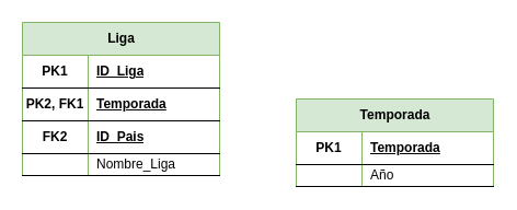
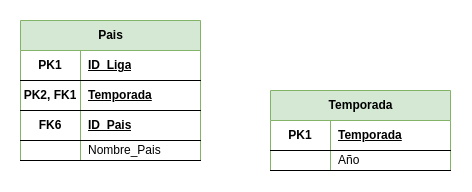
- <mxCell id="2" value="Liga" style="shape=table;startSize=30;container=1;collapsible=1;childLayout=tableLayout;fixedRows=1;rowLines=0;fontStyle=1;align=center;resizeLast=1;html=1;fillColor=#d5e8d4;strokeColor=#82b366;" vertex="1" parent="1"><mxGeometry x="20" y="20" width="180" height="140" as="geometry" /></mxCell>
+ <mxCell id="2" value="Pais" style="shape=table;startSize=30;container=1;collapsible=1;childLayout=tableLayout;fixedRows=1;rowLines=0;fontStyle=1;align=center;resizeLast=1;html=1;fillColor=#d5e8d4;strokeColor=#82b366;" vertex="1" parent="1"><mxGeometry x="20" y="20" width="180" height="140" as="geometry" /></mxCell>
- <mxCell id="10" value="FK2" style="shape=partialRectangle;connectable=0;fillColor=none;top=0;left=0;bottom=0;right=0;fontStyle=1;overflow=hidden;whiteSpace=wrap;html=1;" vertex="1" parent="9"><mxGeometry width="60" height="30" as="geometry"><mxRectangle width="60" height="30" as="alternateBounds" /></mxGeometry></mxCell>
+ <mxCell id="10" value="FK6" style="shape=partialRectangle;connectable=0;fillColor=none;top=0;left=0;bottom=0;right=0;fontStyle=1;overflow=hidden;whiteSpace=wrap;html=1;" vertex="1" parent="9"><mxGeometry width="60" height="30" as="geometry"><mxRectangle width="60" height="30" as="alternateBounds" /></mxGeometry></mxCell>
- <mxCell id="14" value="Nombre_Liga" style="shape=partialRectangle;connectable=0;fillColor=none;top=0;left=0;bottom=0;right=0;align=left;spacingLeft=6;fontStyle=0;overflow=hidden;whiteSpace=wrap;html=1;" vertex="1" parent="12"><mxGeometry x="60" width="120" height="20" as="geometry"><mxRectangle width="120" height="20" as="alternateBounds" /></mxGeometry></mxCell>
+ <mxCell id="14" value="Nombre_Pais" style="shape=partialRectangle;connectable=0;fillColor=none;top=0;left=0;bottom=0;right=0;align=left;spacingLeft=6;fontStyle=0;overflow=hidden;whiteSpace=wrap;html=1;" vertex="1" parent="12"><mxGeometry x="60" width="120" height="20" as="geometry"><mxRectangle width="120" height="20" as="alternateBounds" /></mxGeometry></mxCell>
